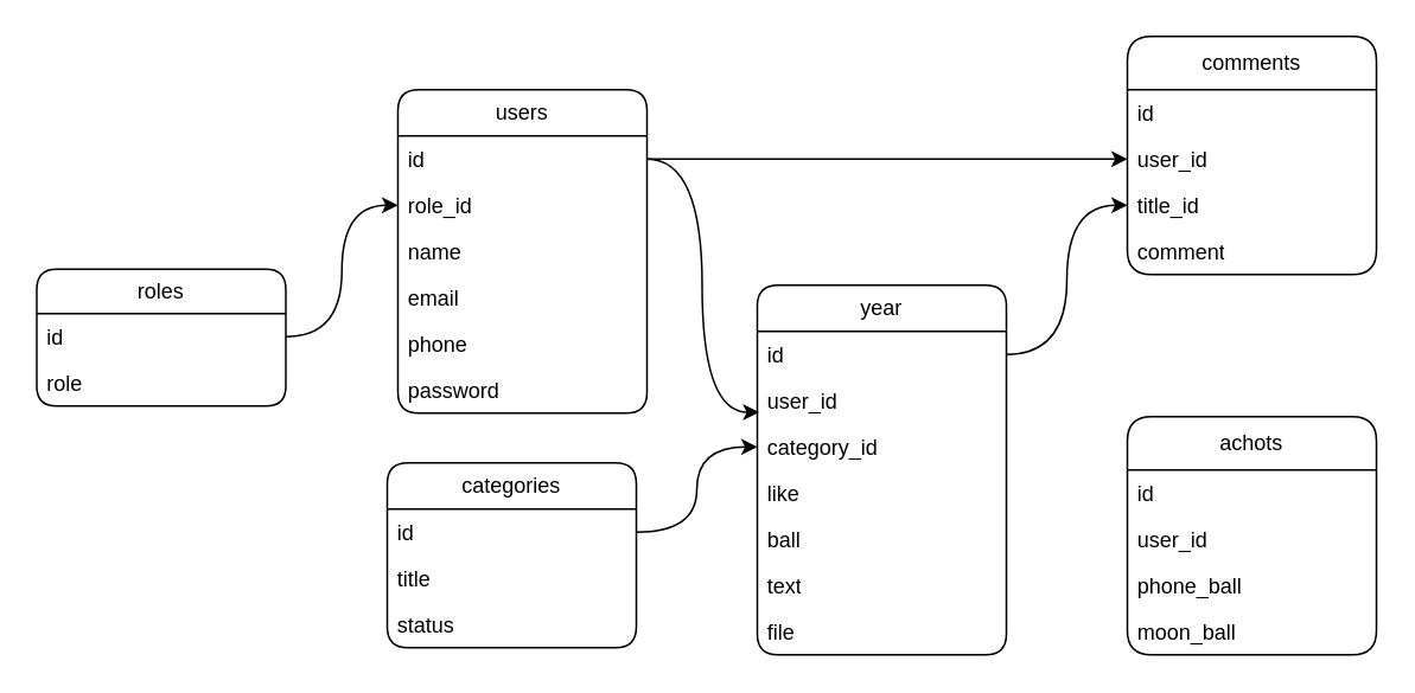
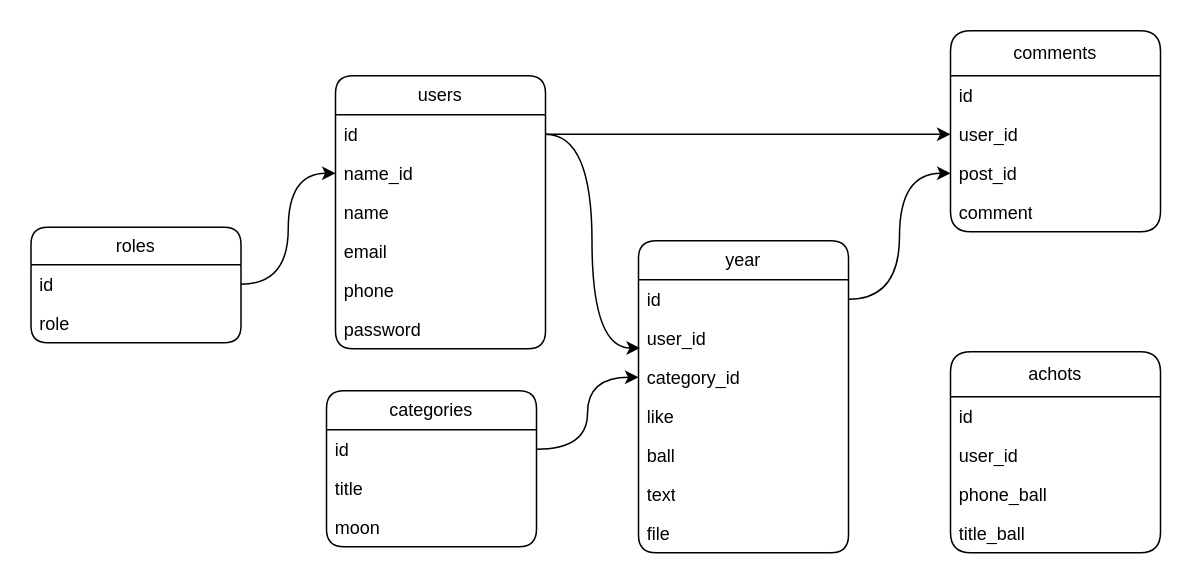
- <mxCell id="7" value="role_id" style="text;strokeColor=none;fillColor=none;align=left;verticalAlign=top;spacingLeft=4;spacingRight=4;overflow=hidden;rotatable=0;points=[[0,0.5],[1,0.5]];portConstraint=eastwest;whiteSpace=wrap;html=1;rounded=1;" parent="5" vertex="1"><mxGeometry y="52" width="140" height="26" as="geometry" /></mxCell>
+ <mxCell id="7" value="name_id" style="text;strokeColor=none;fillColor=none;align=left;verticalAlign=top;spacingLeft=4;spacingRight=4;overflow=hidden;rotatable=0;points=[[0,0.5],[1,0.5]];portConstraint=eastwest;whiteSpace=wrap;html=1;rounded=1;" parent="5" vertex="1"><mxGeometry y="52" width="140" height="26" as="geometry" /></mxCell>
- <mxCell id="27" value="title_id" style="text;strokeColor=none;fillColor=none;align=left;verticalAlign=top;spacingLeft=4;spacingRight=4;overflow=hidden;rotatable=0;points=[[0,0.5],[1,0.5]];portConstraint=eastwest;whiteSpace=wrap;html=1;rounded=1;" parent="24" vertex="1"><mxGeometry y="82" width="140" height="26" as="geometry" /></mxCell>
+ <mxCell id="27" value="post_id" style="text;strokeColor=none;fillColor=none;align=left;verticalAlign=top;spacingLeft=4;spacingRight=4;overflow=hidden;rotatable=0;points=[[0,0.5],[1,0.5]];portConstraint=eastwest;whiteSpace=wrap;html=1;rounded=1;" parent="24" vertex="1"><mxGeometry y="82" width="140" height="26" as="geometry" /></mxCell>
- <mxCell id="15" value="status" style="text;strokeColor=none;fillColor=none;align=left;verticalAlign=top;spacingLeft=4;spacingRight=4;overflow=hidden;rotatable=0;points=[[0,0.5],[1,0.5]];portConstraint=eastwest;whiteSpace=wrap;html=1;rounded=1;" parent="12" vertex="1"><mxGeometry y="78" width="140" height="26" as="geometry" /></mxCell>
+ <mxCell id="15" value="moon" style="text;strokeColor=none;fillColor=none;align=left;verticalAlign=top;spacingLeft=4;spacingRight=4;overflow=hidden;rotatable=0;points=[[0,0.5],[1,0.5]];portConstraint=eastwest;whiteSpace=wrap;html=1;rounded=1;" parent="12" vertex="1"><mxGeometry y="78" width="140" height="26" as="geometry" /></mxCell>
- <mxCell id="38" value="moon_ball" style="text;strokeColor=none;fillColor=none;align=left;verticalAlign=top;spacingLeft=4;spacingRight=4;overflow=hidden;rotatable=0;points=[[0,0.5],[1,0.5]];portConstraint=eastwest;whiteSpace=wrap;html=1;rounded=1;" parent="34" vertex="1"><mxGeometry y="108" width="140" height="26" as="geometry" /></mxCell>
+ <mxCell id="38" value="title_ball" style="text;strokeColor=none;fillColor=none;align=left;verticalAlign=top;spacingLeft=4;spacingRight=4;overflow=hidden;rotatable=0;points=[[0,0.5],[1,0.5]];portConstraint=eastwest;whiteSpace=wrap;html=1;rounded=1;" parent="34" vertex="1"><mxGeometry y="108" width="140" height="26" as="geometry" /></mxCell>
